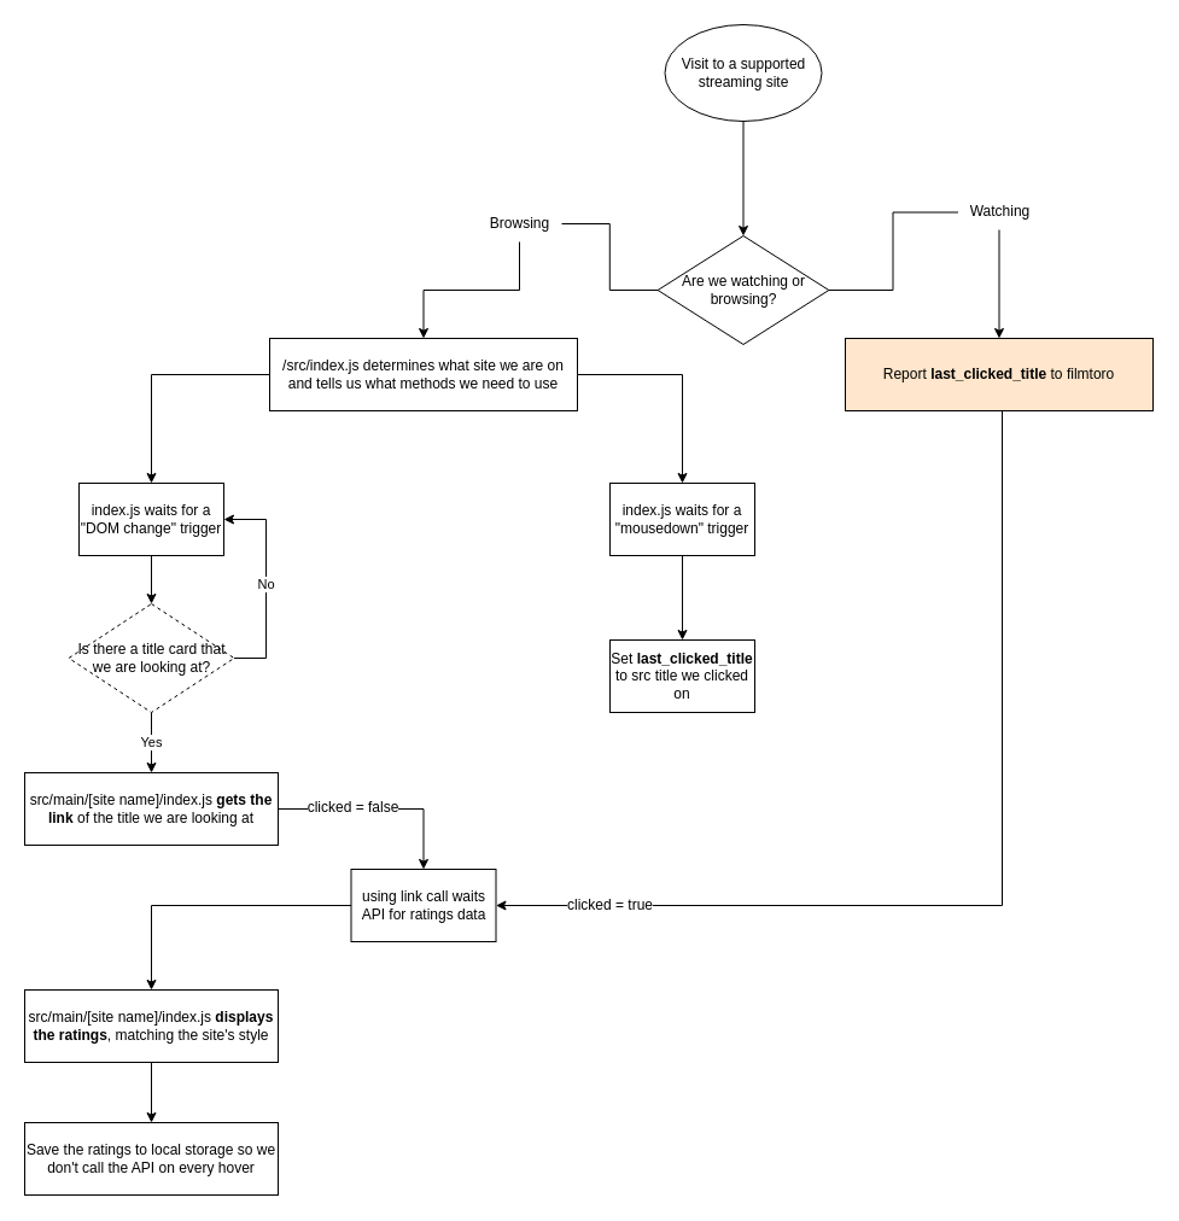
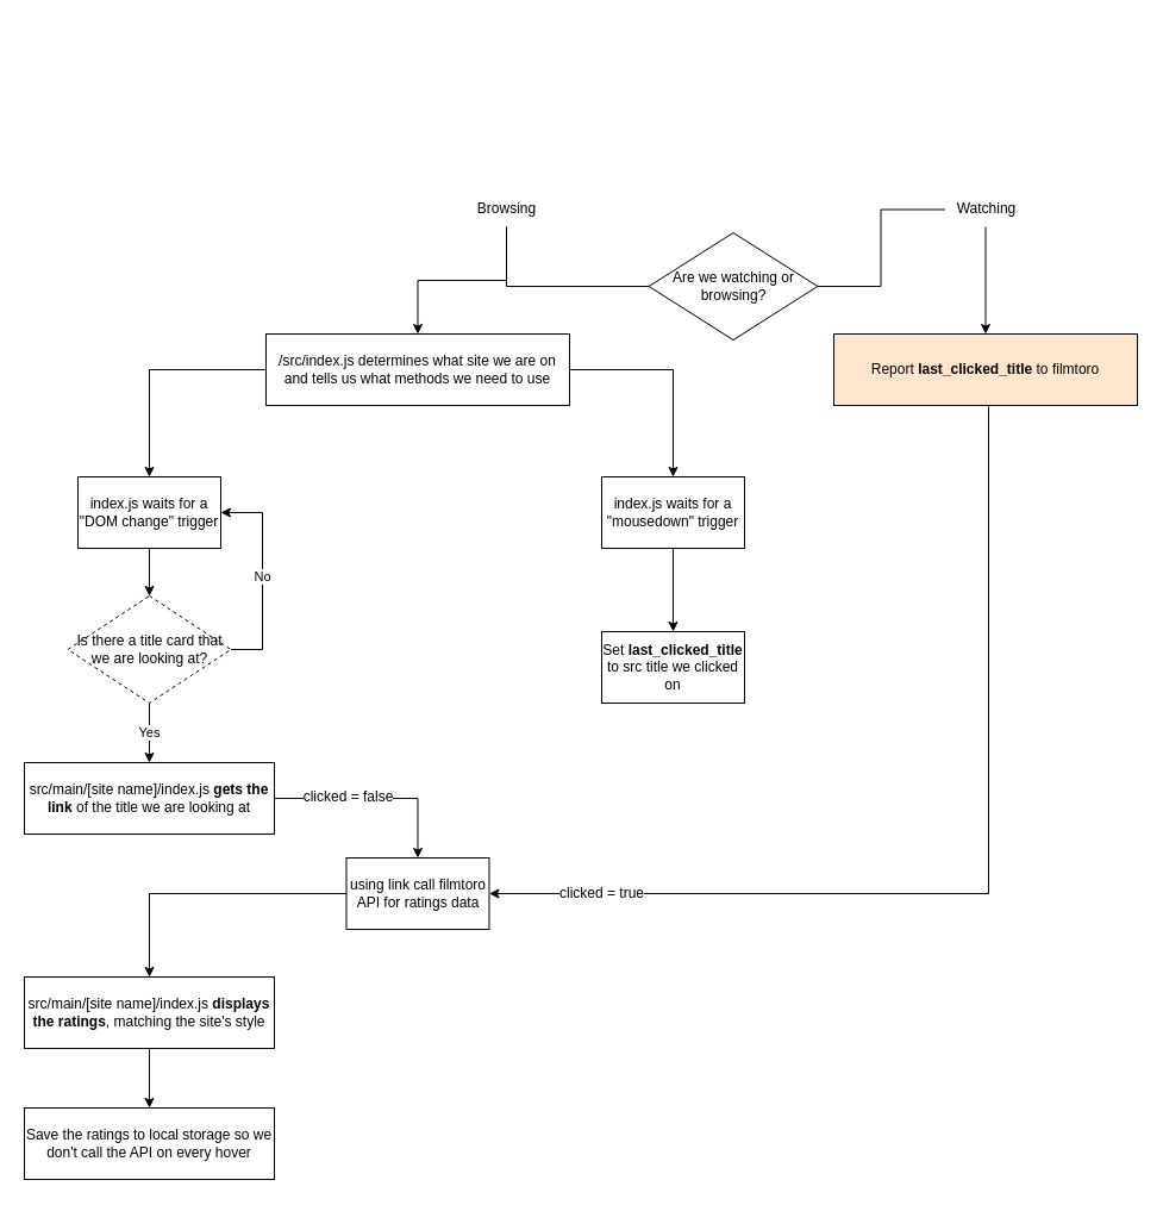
- <mxCell id="3" value="Visit to a supported streaming site" style="ellipse;whiteSpace=wrap;html=1;" vertex="1" parent="1"><mxGeometry x="550.5" y="20" width="130" height="80" as="geometry" /></mxCell>
- <mxCell id="2" style="edgeStyle=orthogonalEdgeStyle;rounded=0;orthogonalLoop=1;jettySize=auto;html=1;entryX=0.5;entryY=0;entryDx=0;entryDy=0;" edge="1" parent="1" source="3" target="20"><mxGeometry relative="1" as="geometry" /></mxCell>
- <mxCell id="21" value="Browsing" style="text;html=1;align=center;verticalAlign=middle;resizable=0;points=[];autosize=1;strokeColor=none;fillColor=none;" vertex="1" parent="1"><mxGeometry x="395" y="170" width="70" height="30" as="geometry" /></mxCell>
+ <mxCell id="21" value="Browsing" style="text;html=1;align=center;verticalAlign=middle;resizable=0;points=[];autosize=1;strokeColor=none;fillColor=none;" vertex="1" parent="1"><mxGeometry x="390" y="160" width="70" height="30" as="geometry" /></mxCell>
- <mxCell id="15" value="using link call waits API for ratings data" style="rounded=0;whiteSpace=wrap;html=1;" vertex="1" parent="1"><mxGeometry x="290.5" y="720" width="120" height="60" as="geometry" /></mxCell>
+ <mxCell id="15" value="using link call filmtoro API for ratings data" style="rounded=0;whiteSpace=wrap;html=1;" vertex="1" parent="1"><mxGeometry x="290.5" y="720" width="120" height="60" as="geometry" /></mxCell>
